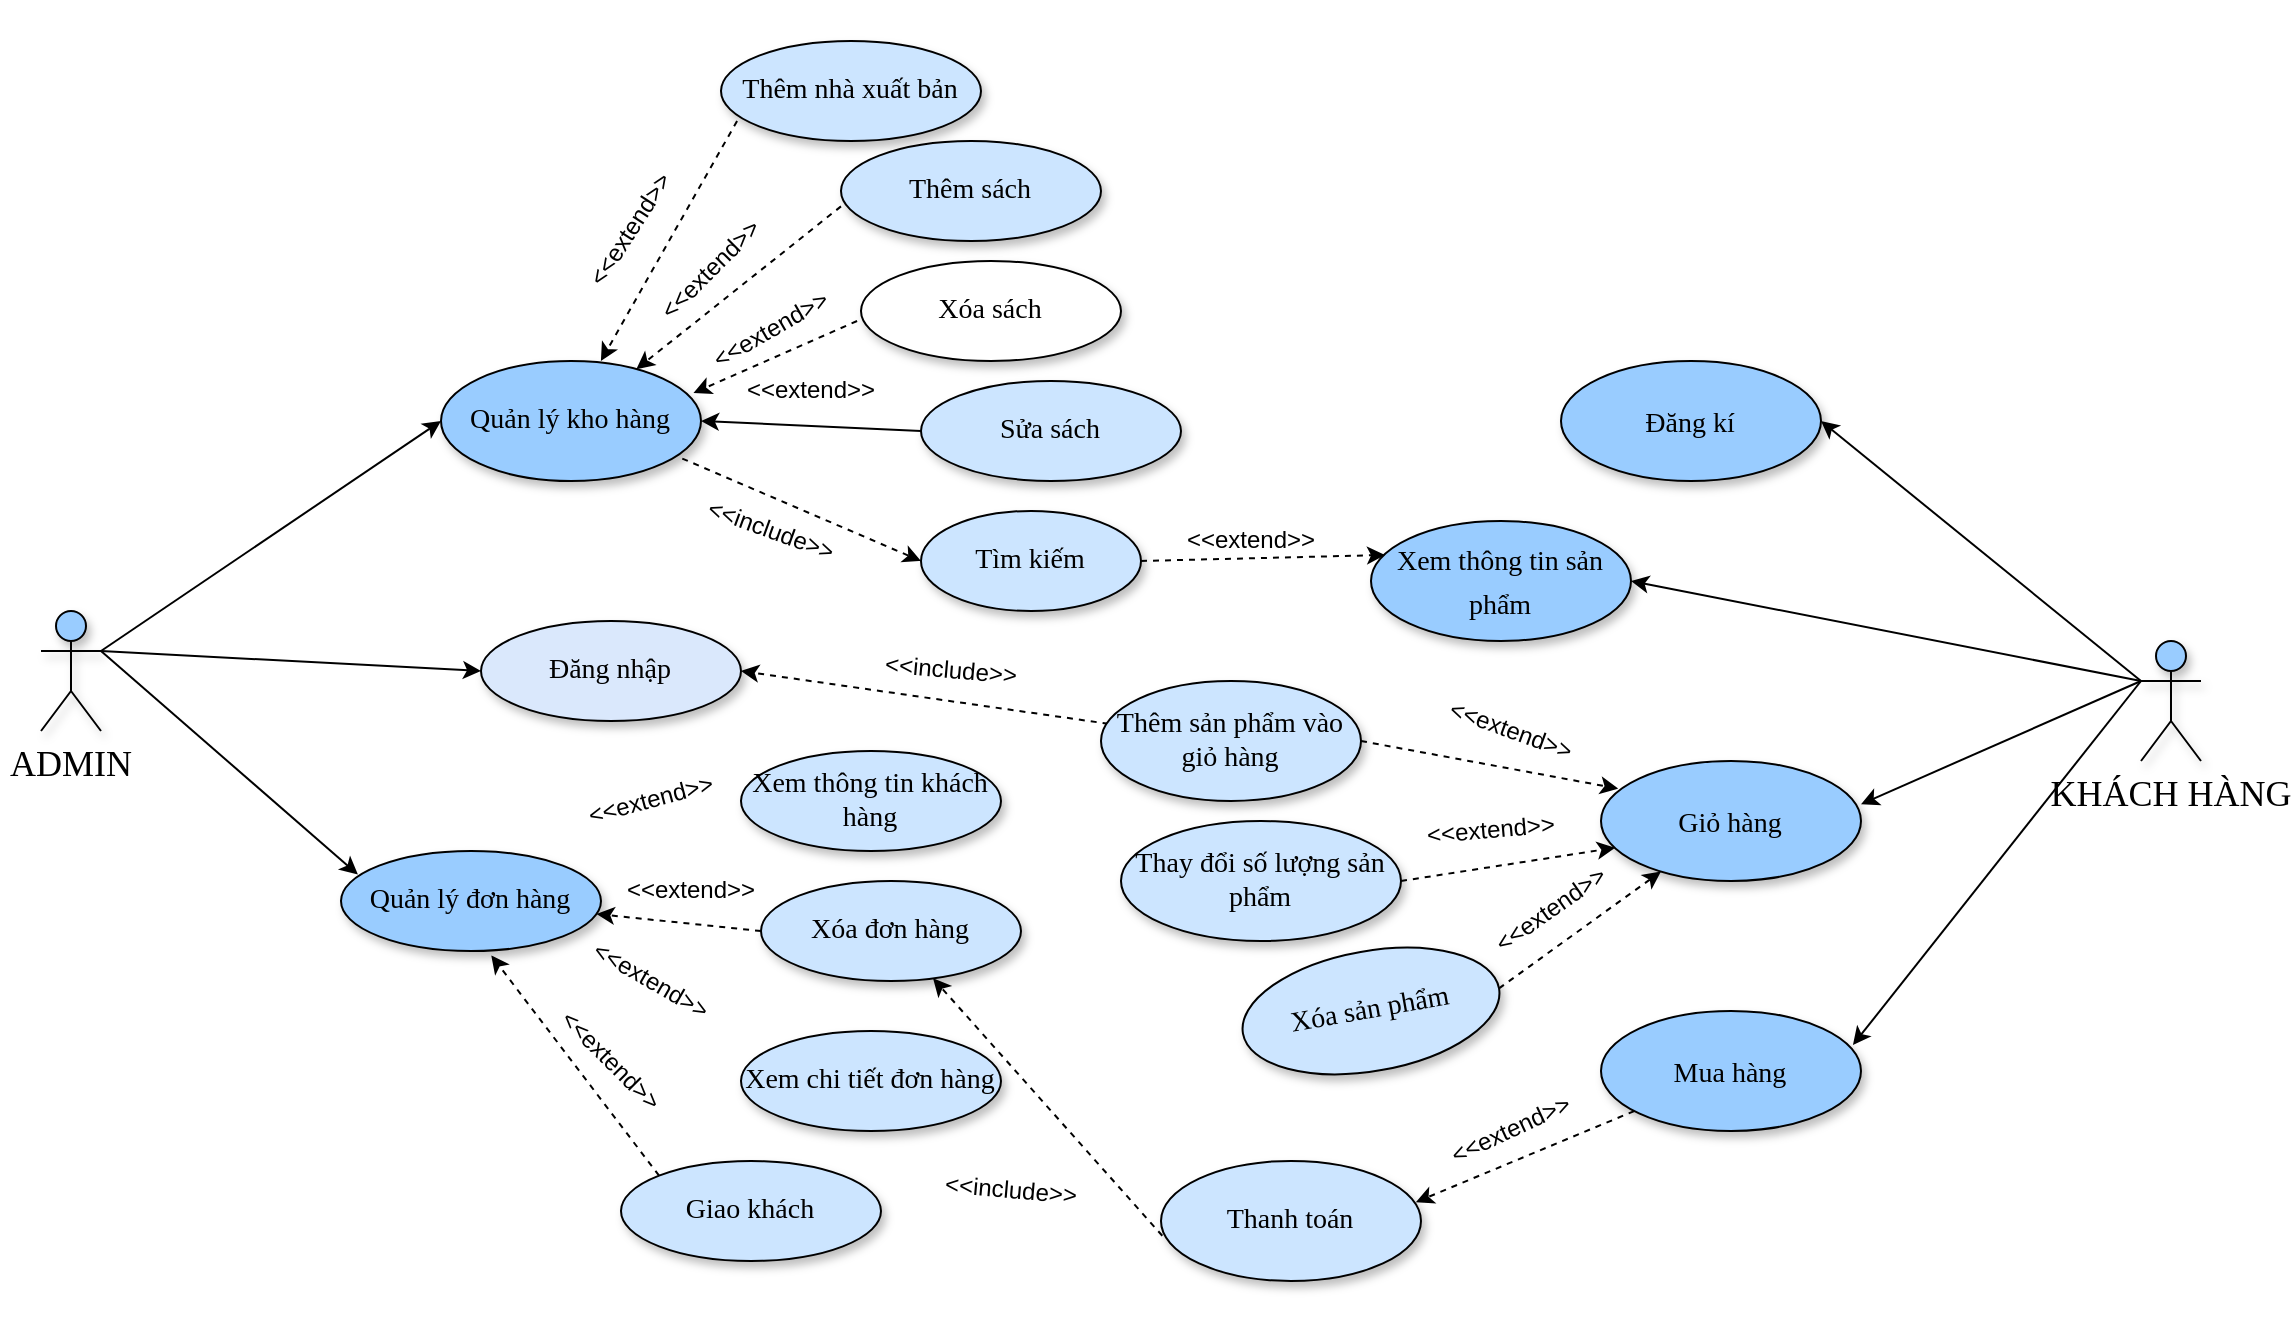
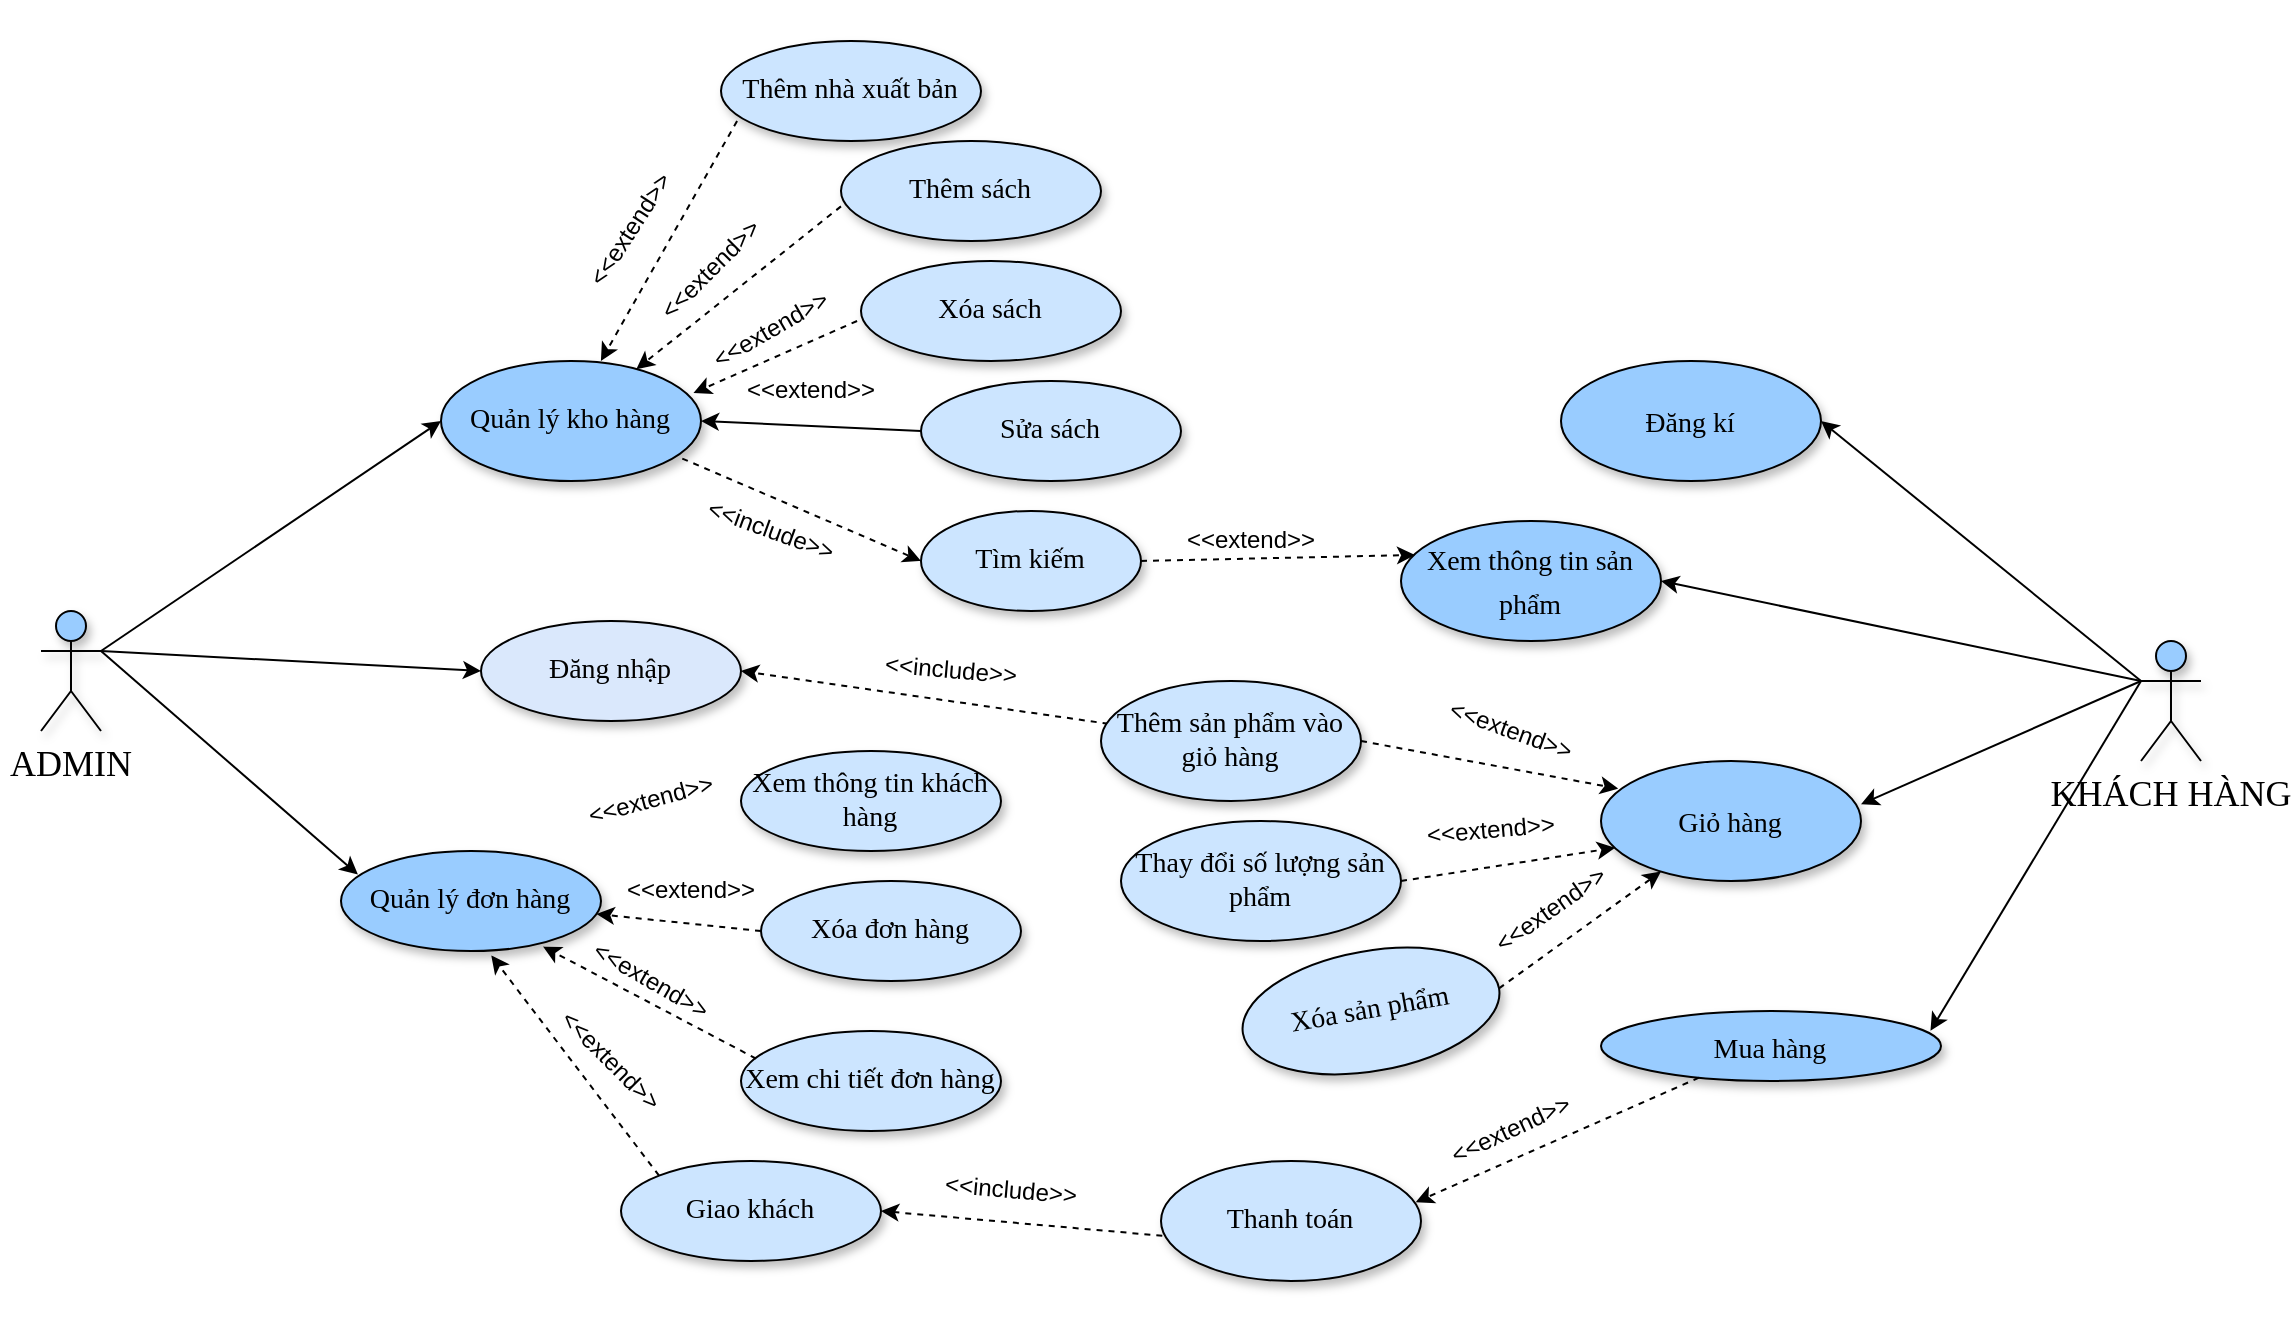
- <mxCell id="43" value="&lt;font face=&quot;Times New Roman&quot;&gt;&lt;span style=&quot;font-size: 14px;&quot;&gt;Xóa sách&lt;/span&gt;&lt;/font&gt;" style="ellipse;whiteSpace=wrap;html=1;shadow=1;fillColor=#ffffff;" vertex="1" parent="1"><mxGeometry x="430" y="130" width="130" height="50" as="geometry" /></mxCell>
+ <mxCell id="43" value="&lt;font face=&quot;Times New Roman&quot;&gt;&lt;span style=&quot;font-size: 14px;&quot;&gt;Xóa sách&lt;/span&gt;&lt;/font&gt;" style="ellipse;whiteSpace=wrap;html=1;shadow=1;fillColor=#CCE5FF;" vertex="1" parent="1"><mxGeometry x="430" y="130" width="130" height="50" as="geometry" /></mxCell>
- <mxCell id="5" value="&lt;span style=&quot;font-size: 14px;&quot;&gt;Xem thông tin sản phẩm&lt;/span&gt;" style="ellipse;whiteSpace=wrap;html=1;shadow=1;fontFamily=Times New Roman;fontSize=18;fillColor=#99CCFF;" parent="1" vertex="1"><mxGeometry x="685" y="260" width="130" height="60" as="geometry" /></mxCell>
+ <mxCell id="5" value="&lt;span style=&quot;font-size: 14px;&quot;&gt;Xem thông tin sản phẩm&lt;/span&gt;" style="ellipse;whiteSpace=wrap;html=1;shadow=1;fontFamily=Times New Roman;fontSize=18;fillColor=#99CCFF;" parent="1" vertex="1"><mxGeometry x="700" y="260" width="130" height="60" as="geometry" /></mxCell>
+ <mxCell id="20" value="" style="endArrow=classic;html=1;rounded=0;dashed=1;entryX=0.777;entryY=0.956;entryDx=0;entryDy=0;entryPerimeter=0;exitX=0.058;exitY=0.276;exitDx=0;exitDy=0;exitPerimeter=0;" edge="1" parent="1" source="15" target="13"><mxGeometry width="50" height="50" relative="1" as="geometry"><mxPoint x="336.53" y="575" as="sourcePoint" /><mxPoint x="241.47" y="631.332" as="targetPoint" /></mxGeometry></mxCell>
- <mxCell id="23" value="&lt;span style=&quot;font-size: 14px;&quot;&gt;Mua hàng&lt;/span&gt;" style="ellipse;whiteSpace=wrap;html=1;shadow=1;fontFamily=Times New Roman;fontSize=18;fillColor=#99CCFF;" vertex="1" parent="1"><mxGeometry x="800" y="505" width="130" height="60" as="geometry" /></mxCell>
+ <mxCell id="23" value="&lt;span style=&quot;font-size: 14px;&quot;&gt;Mua hàng&lt;/span&gt;" style="ellipse;whiteSpace=wrap;html=1;shadow=1;fontFamily=Times New Roman;fontSize=18;fillColor=#99CCFF;" vertex="1" parent="1"><mxGeometry x="800" y="505" width="170" height="35" as="geometry" /></mxCell>
- <mxCell id="35" value="" style="endArrow=classic;html=1;rounded=0;dashed=1;exitX=0.005;exitY=0.623;exitDx=0;exitDy=0;startArrow=none;exitPerimeter=0;" edge="1" parent="1" source="26" target="14"><mxGeometry width="50" height="50" relative="1" as="geometry"><mxPoint x="627.77" y="581.42" as="sourcePoint" /><mxPoint x="414" y="565" as="targetPoint" /></mxGeometry></mxCell>
+ <mxCell id="35" value="" style="endArrow=classic;html=1;rounded=0;dashed=1;exitX=0.005;exitY=0.623;exitDx=0;exitDy=0;entryX=1;entryY=0.5;entryDx=0;entryDy=0;startArrow=none;exitPerimeter=0;" edge="1" parent="1" source="26" target="21"><mxGeometry width="50" height="50" relative="1" as="geometry"><mxPoint x="627.77" y="581.42" as="sourcePoint" /><mxPoint x="414" y="565" as="targetPoint" /></mxGeometry></mxCell>
